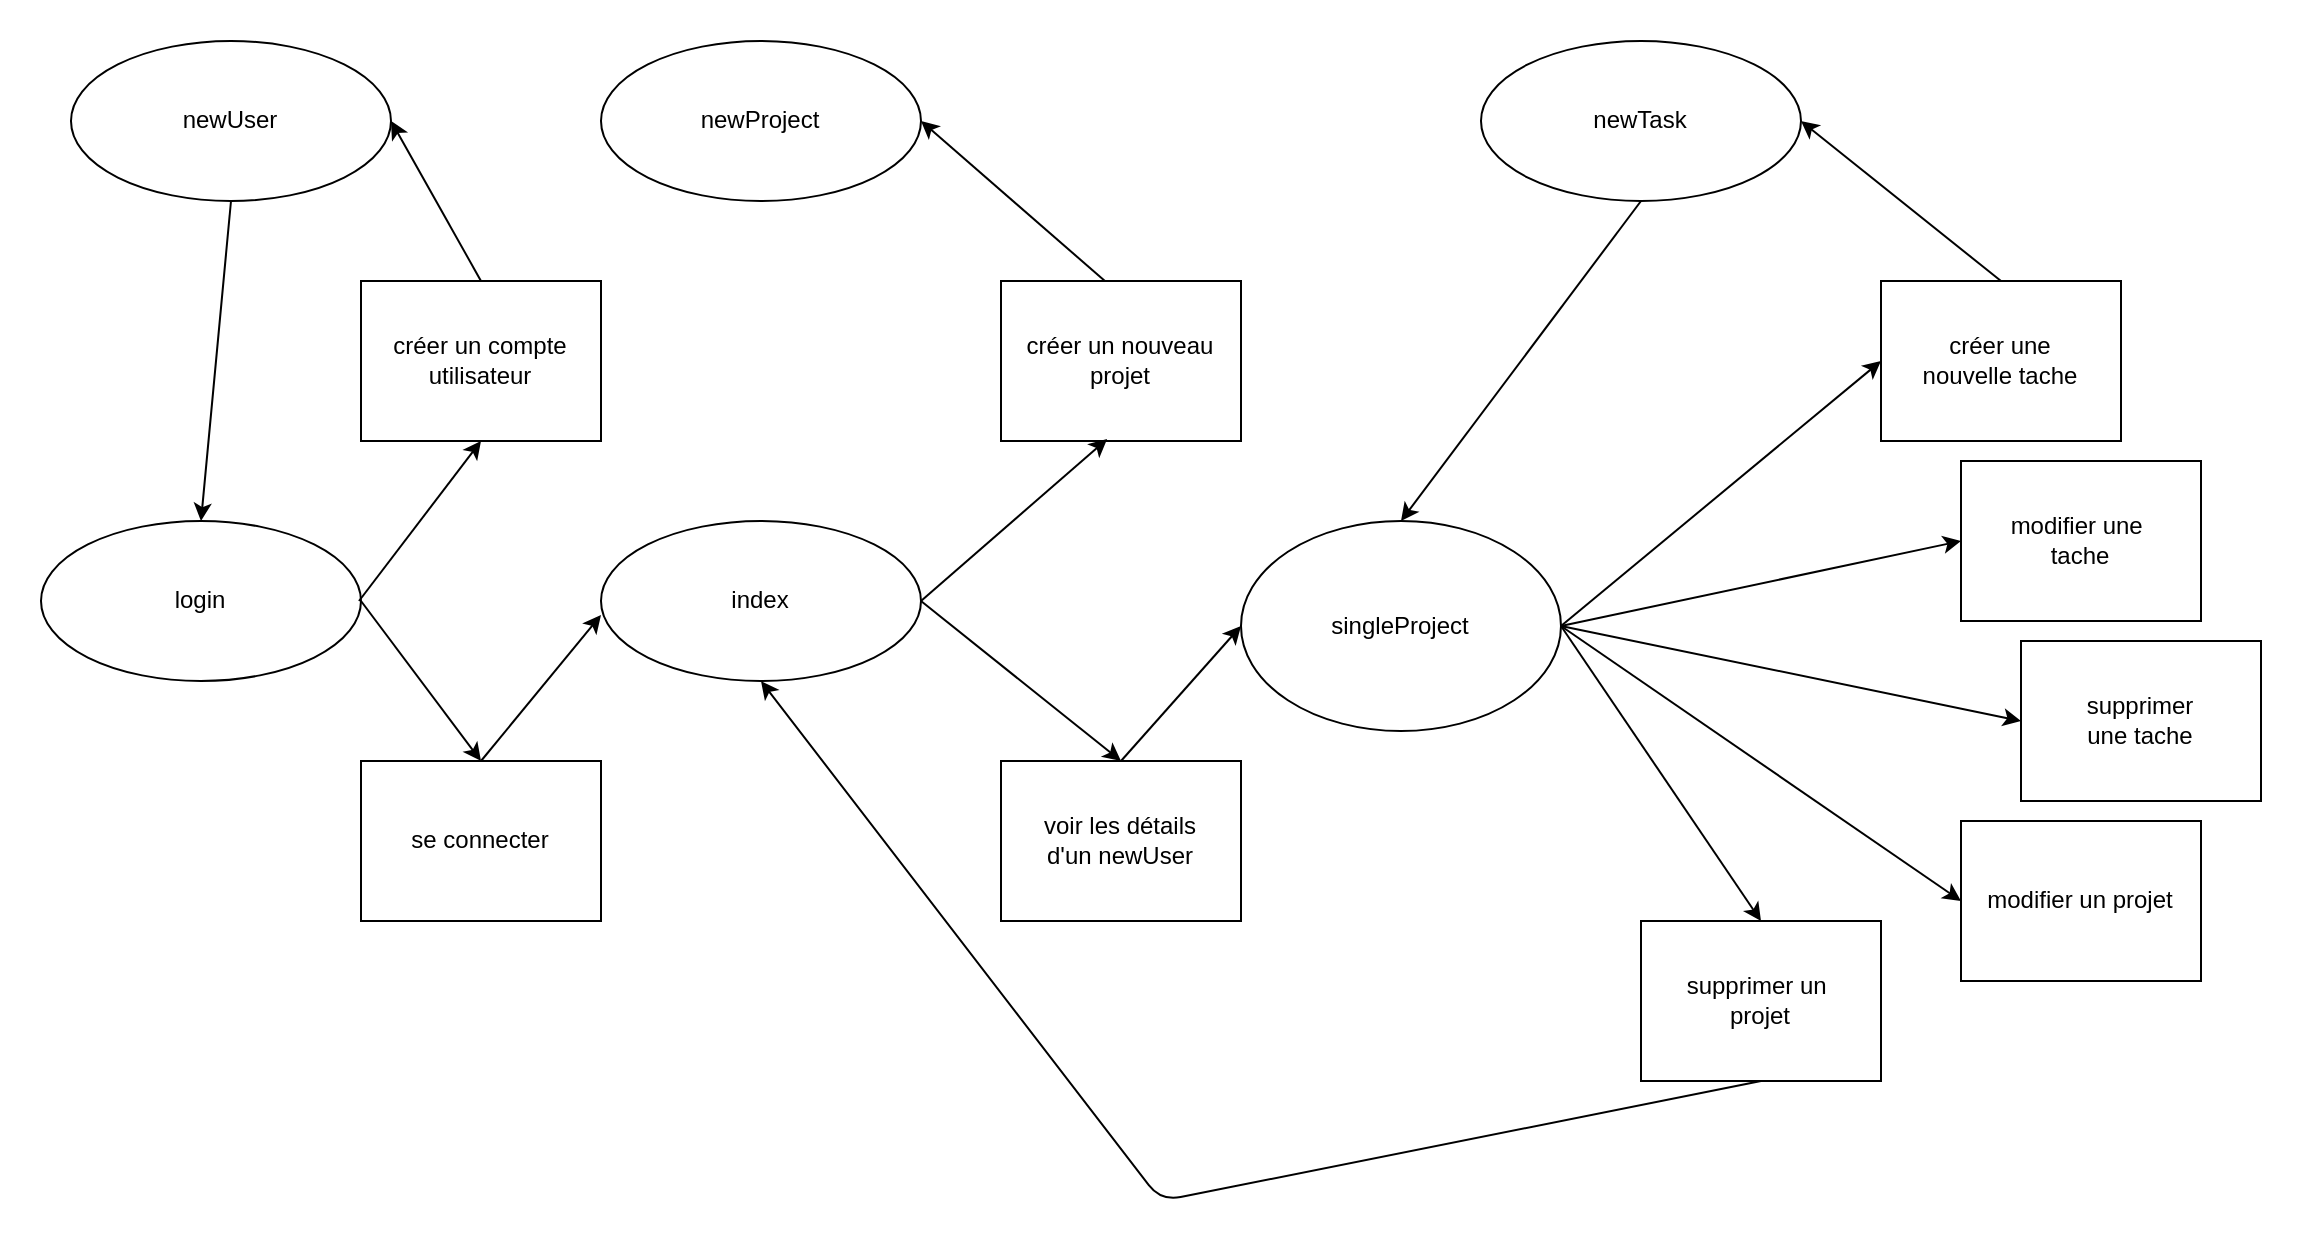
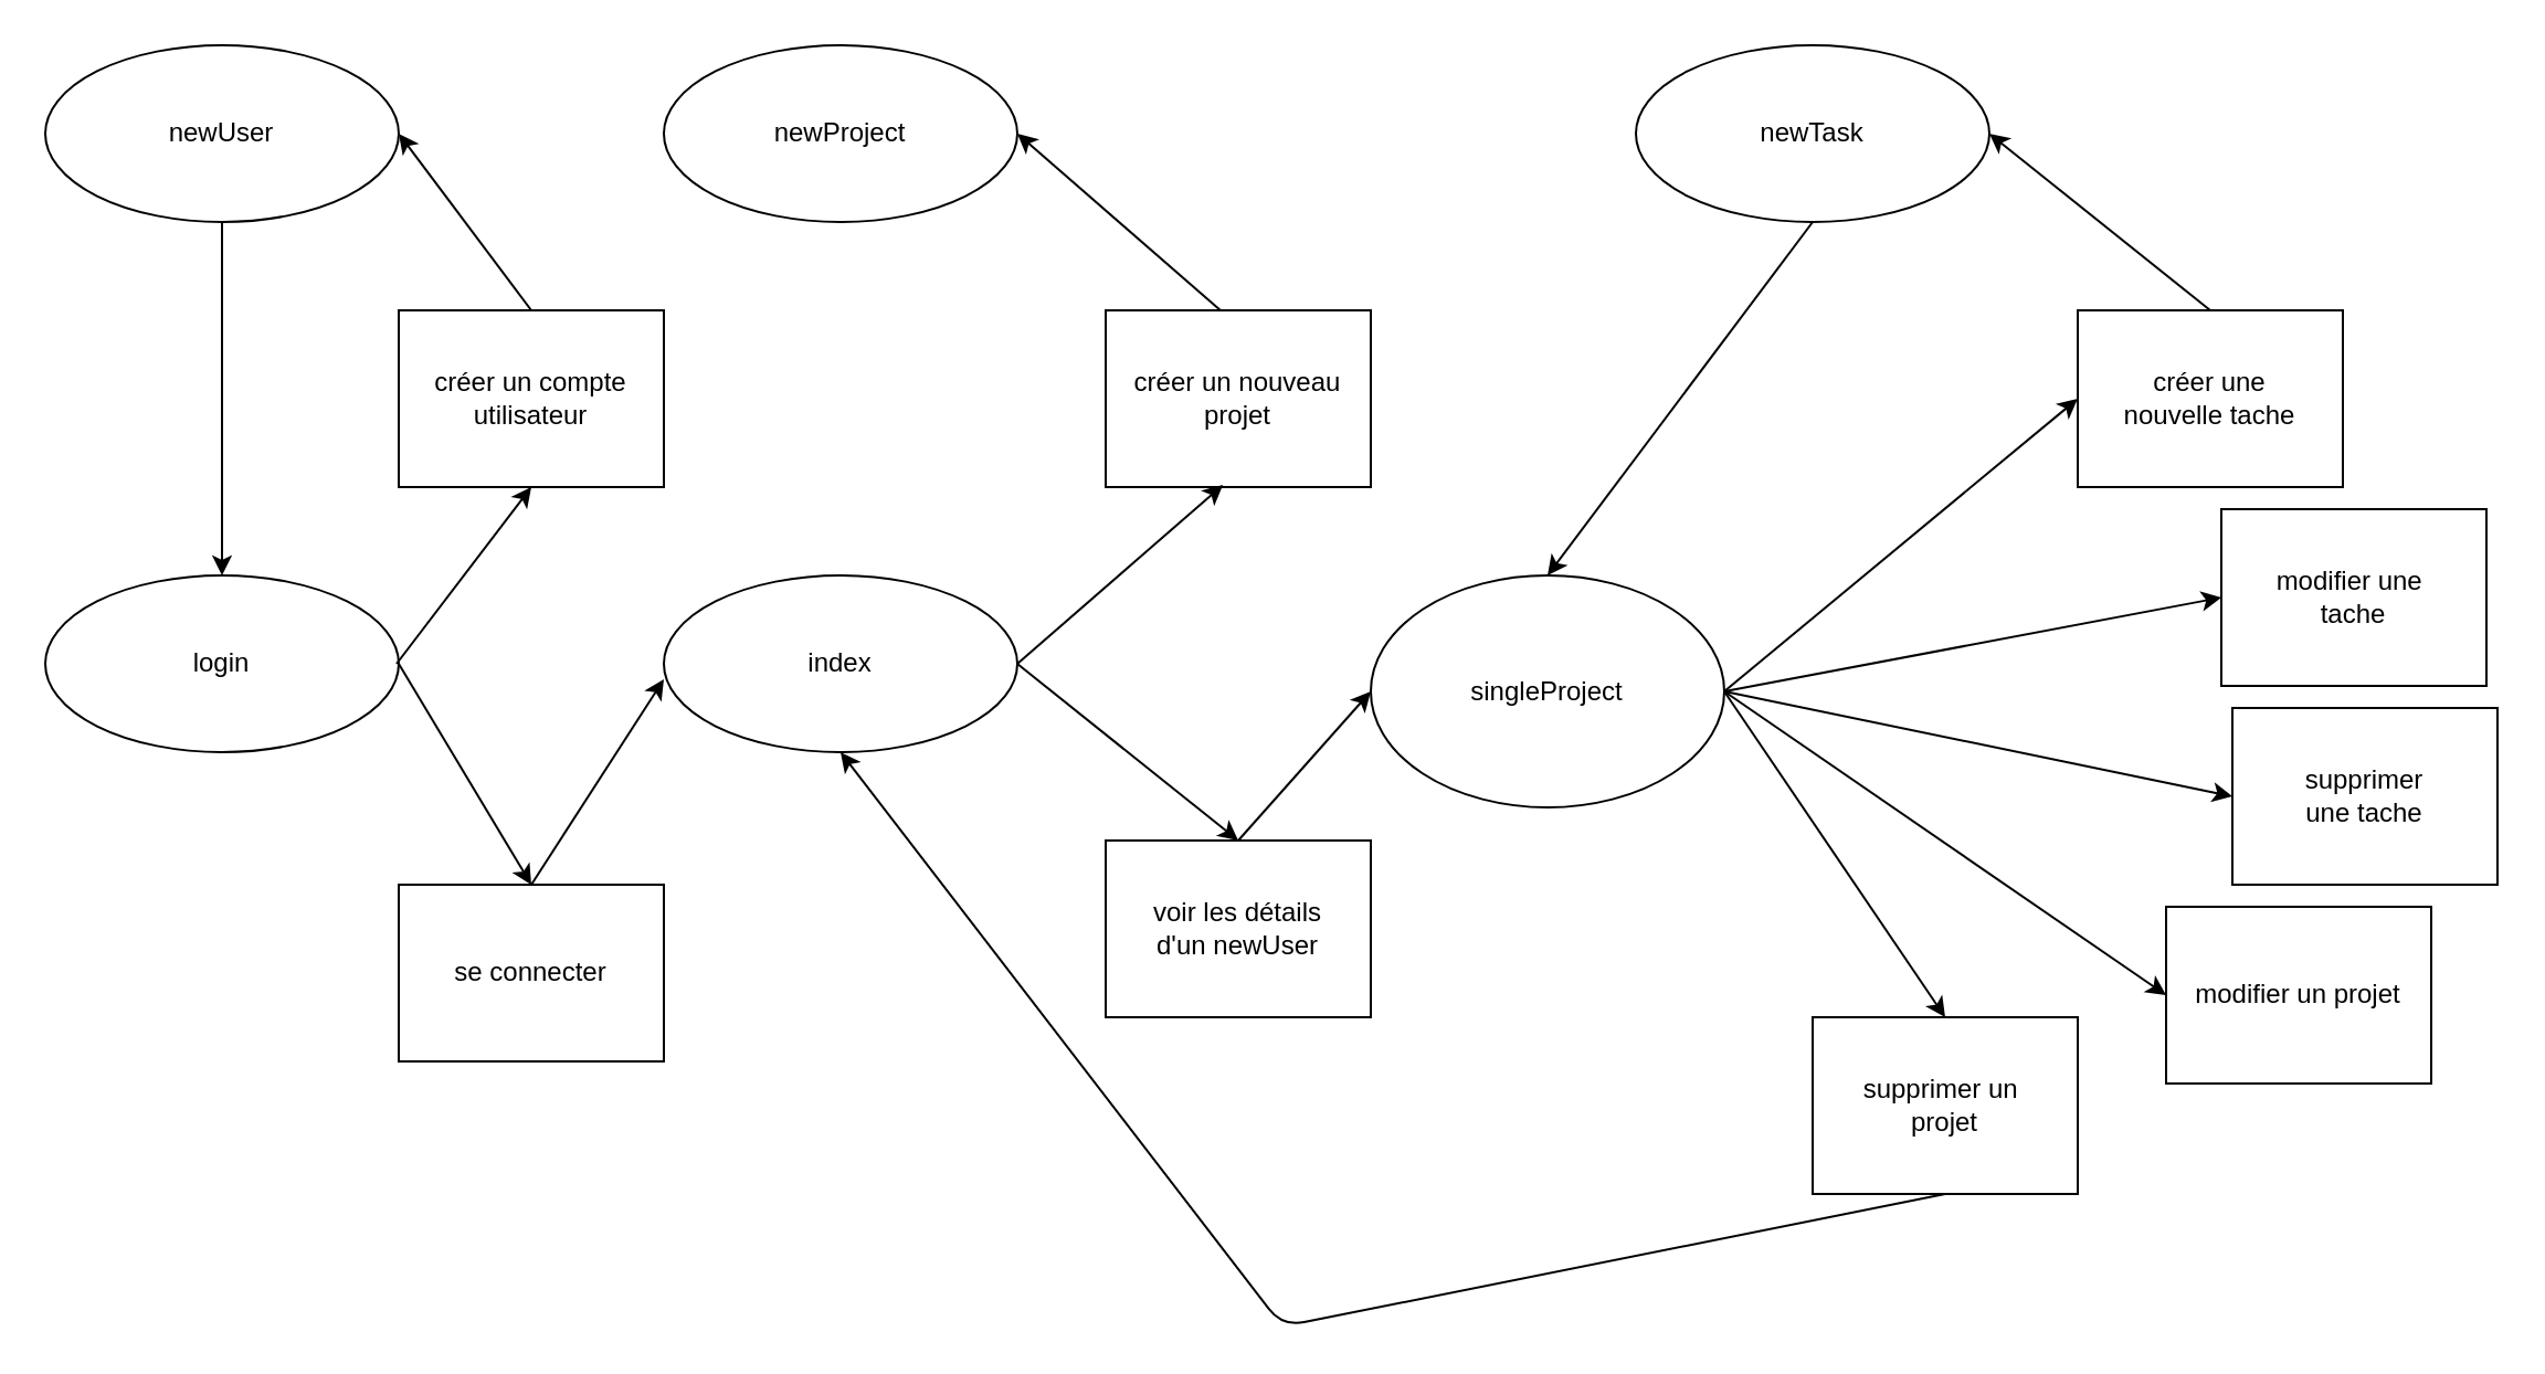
- <mxCell id="6" value="newUser" style="ellipse;whiteSpace=wrap;html=1;" parent="1" vertex="1"><mxGeometry x="35" y="20" width="160" height="80" as="geometry" /></mxCell>
+ <mxCell id="6" value="newUser" style="ellipse;whiteSpace=wrap;html=1;" parent="1" vertex="1"><mxGeometry x="20" y="20" width="160" height="80" as="geometry" /></mxCell>
- <mxCell id="12" value="modifier une&amp;nbsp;&lt;br&gt;tache" style="rounded=0;whiteSpace=wrap;html=1;" parent="1" vertex="1"><mxGeometry x="980" y="230" width="120" height="80" as="geometry" /></mxCell>
+ <mxCell id="12" value="modifier une&amp;nbsp;&lt;br&gt;tache" style="rounded=0;whiteSpace=wrap;html=1;" parent="1" vertex="1"><mxGeometry x="1005" y="230" width="120" height="80" as="geometry" /></mxCell>
- <mxCell id="4" value="se connecter" style="rounded=0;whiteSpace=wrap;html=1;" parent="1" vertex="1"><mxGeometry x="180" y="380" width="120" height="80" as="geometry" /></mxCell>
+ <mxCell id="4" value="se connecter" style="rounded=0;whiteSpace=wrap;html=1;" parent="1" vertex="1"><mxGeometry x="180" y="400" width="120" height="80" as="geometry" /></mxCell>
